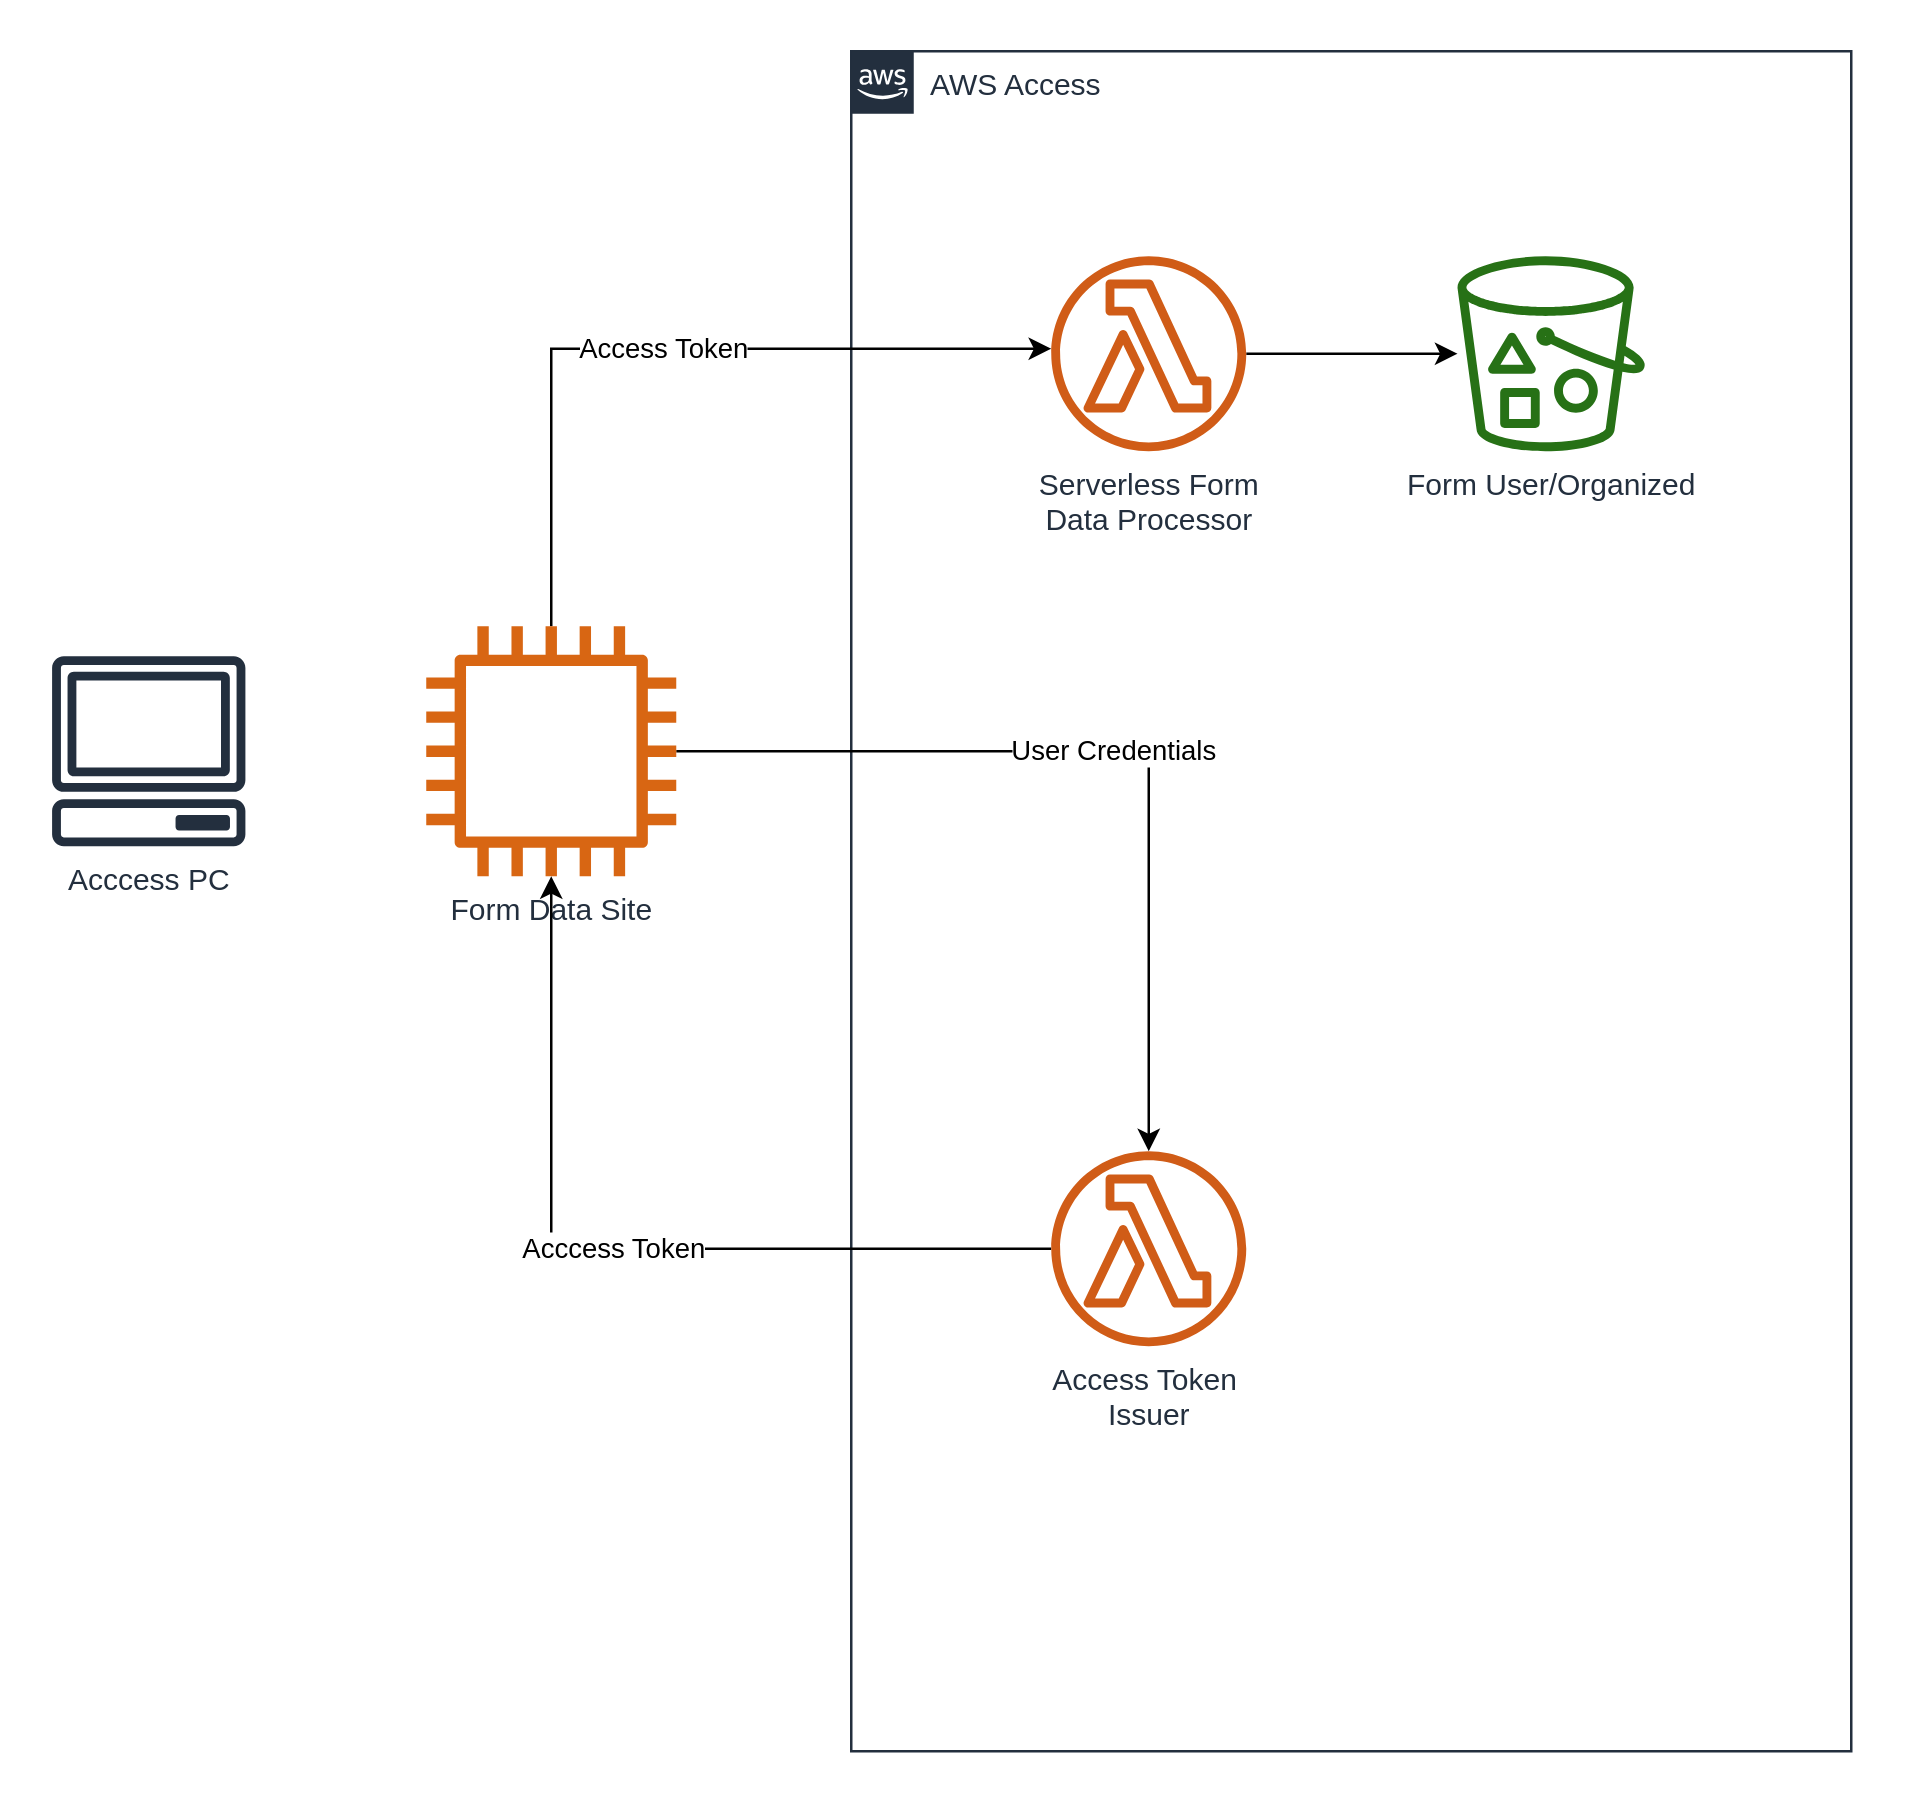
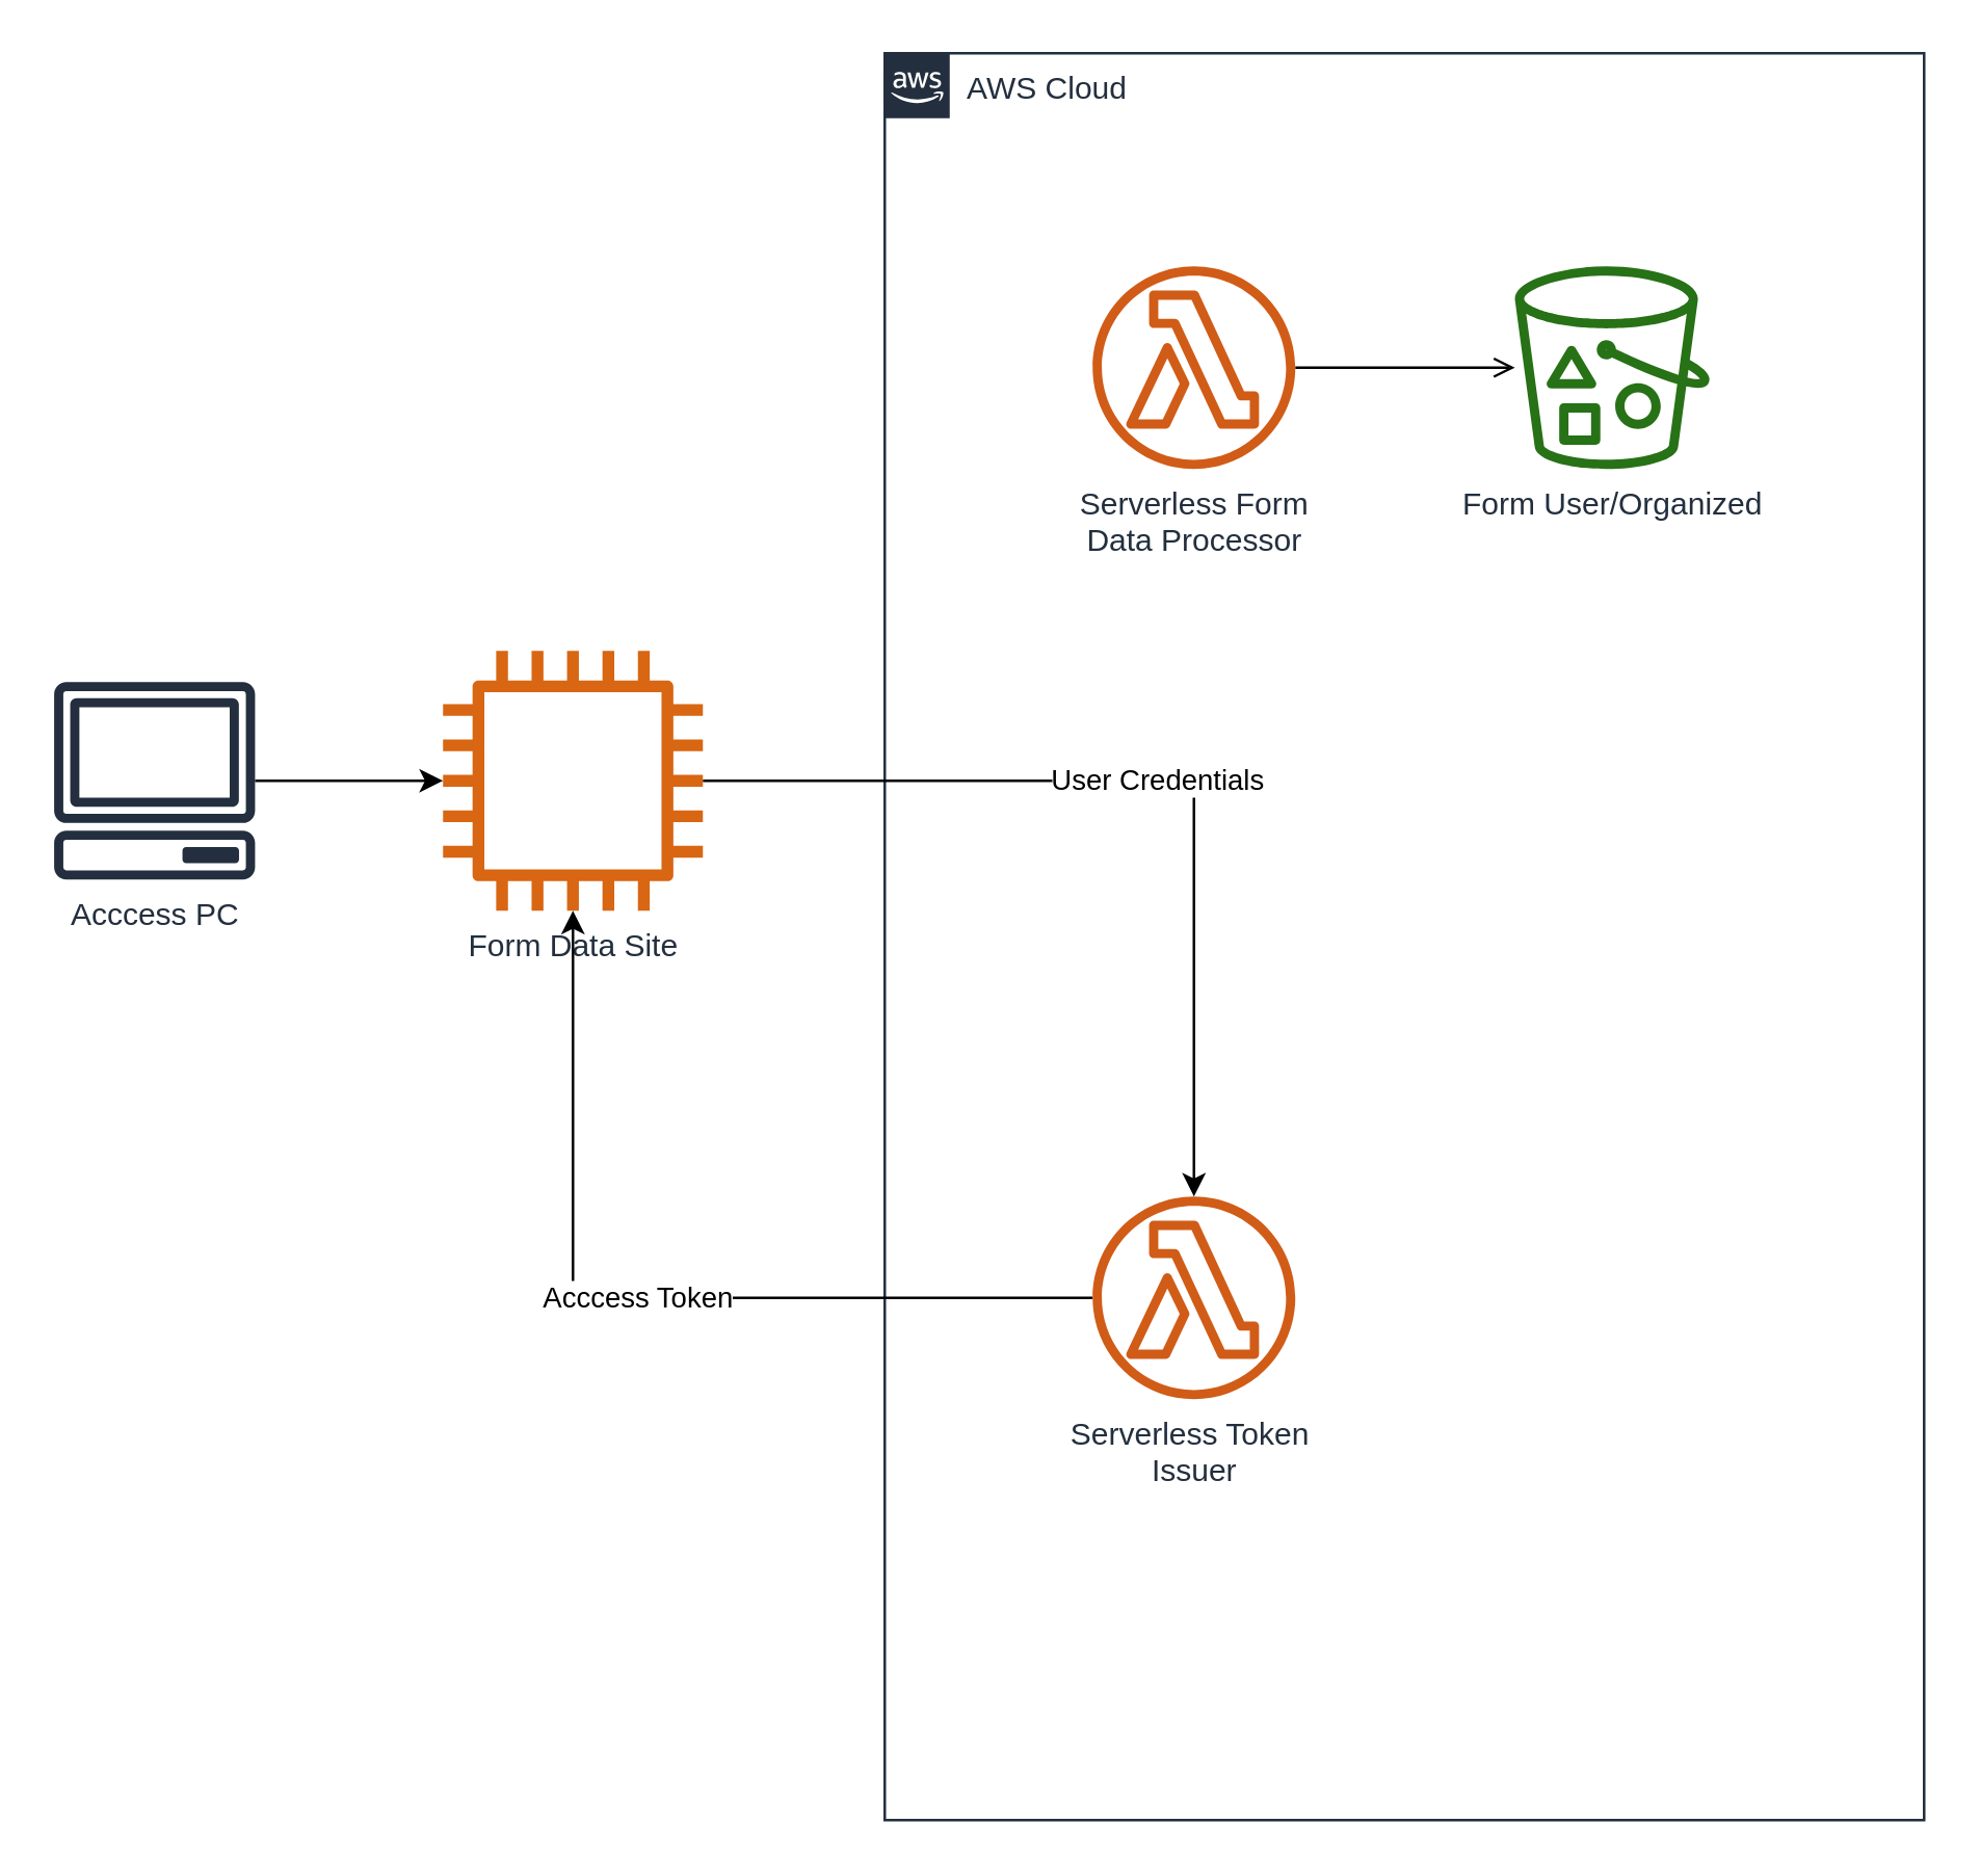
- <mxCell id="2" value="AWS Access" style="points=[[0,0],[0.25,0],[0.5,0],[0.75,0],[1,0],[1,0.25],[1,0.5],[1,0.75],[1,1],[0.75,1],[0.5,1],[0.25,1],[0,1],[0,0.75],[0,0.5],[0,0.25]];outlineConnect=0;gradientColor=none;html=1;whiteSpace=wrap;fontSize=12;fontStyle=0;shape=mxgraph.aws4.group;grIcon=mxgraph.aws4.group_aws_cloud_alt;strokeColor=#232F3E;fillColor=none;verticalAlign=top;align=left;spacingLeft=30;fontColor=#232F3E;dashed=0;labelBackgroundColor=#ffffff;" parent="1" vertex="1"><mxGeometry x="340" y="20" width="400" height="680" as="geometry" /></mxCell>
+ <mxCell id="2" value="AWS Cloud" style="points=[[0,0],[0.25,0],[0.5,0],[0.75,0],[1,0],[1,0.25],[1,0.5],[1,0.75],[1,1],[0.75,1],[0.5,1],[0.25,1],[0,1],[0,0.75],[0,0.5],[0,0.25]];outlineConnect=0;gradientColor=none;html=1;whiteSpace=wrap;fontSize=12;fontStyle=0;shape=mxgraph.aws4.group;grIcon=mxgraph.aws4.group_aws_cloud_alt;strokeColor=#232F3E;fillColor=none;verticalAlign=top;align=left;spacingLeft=30;fontColor=#232F3E;dashed=0;labelBackgroundColor=#ffffff;" parent="1" vertex="1"><mxGeometry x="340" y="20" width="400" height="680" as="geometry" /></mxCell>
- <mxCell id="6" value="Access Token" style="edgeStyle=orthogonalEdgeStyle;rounded=0;orthogonalLoop=1;jettySize=auto;html=1;" edge="1" parent="1" source="8" target="10"><mxGeometry relative="1" as="geometry"><Array as="points"><mxPoint x="220" y="139" /></Array></mxGeometry></mxCell>
- <mxCell id="9" style="edgeStyle=orthogonalEdgeStyle;rounded=0;orthogonalLoop=1;jettySize=auto;html=1;" edge="1" parent="1" source="10" target="3"><mxGeometry relative="1" as="geometry" /></mxCell>
+ <mxCell id="9" style="edgeStyle=orthogonalEdgeStyle;rounded=0;orthogonalLoop=1;jettySize=auto;html=1;endArrow=open;" edge="1" parent="1" source="10" target="3"><mxGeometry relative="1" as="geometry" /></mxCell>
+ <mxCell id="4" style="edgeStyle=orthogonalEdgeStyle;rounded=0;orthogonalLoop=1;jettySize=auto;html=1;" edge="1" parent="1" source="5" target="8"><mxGeometry relative="1" as="geometry" /></mxCell>
- <mxCell id="12" value="Access Token&amp;nbsp;&lt;br&gt;Issuer" style="outlineConnect=0;fontColor=#232F3E;gradientColor=none;fillColor=#D05C17;strokeColor=none;dashed=0;verticalLabelPosition=bottom;verticalAlign=top;align=center;html=1;fontSize=12;fontStyle=0;aspect=fixed;pointerEvents=1;shape=mxgraph.aws4.lambda_function;" vertex="1" parent="1"><mxGeometry x="420" y="460" width="78" height="78" as="geometry" /></mxCell>
+ <mxCell id="12" value="Serverless Token&amp;nbsp;&lt;br&gt;Issuer" style="outlineConnect=0;fontColor=#232F3E;gradientColor=none;fillColor=#D05C17;strokeColor=none;dashed=0;verticalLabelPosition=bottom;verticalAlign=top;align=center;html=1;fontSize=12;fontStyle=0;aspect=fixed;pointerEvents=1;shape=mxgraph.aws4.lambda_function;" vertex="1" parent="1"><mxGeometry x="420" y="460" width="78" height="78" as="geometry" /></mxCell>
